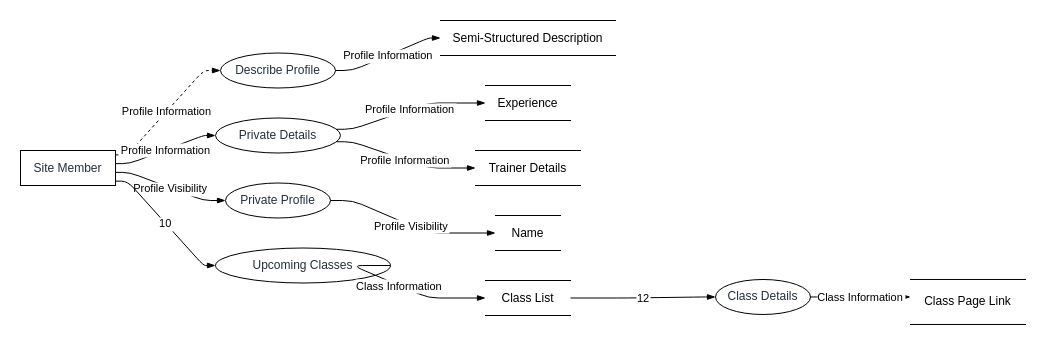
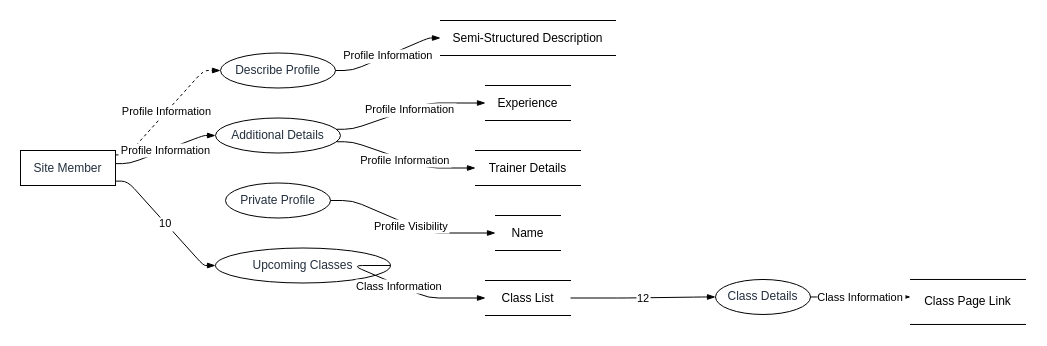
- <mxCell id="5" value="Private Details" style="shape=ellipse;perimeter=ellipsePerimeter;whiteSpace=wrap;html=1;fillColor=#ffffff;strokeColor=#000000;align=center;verticalAlign=middle;fontColor=#232F3E;" vertex="1" parent="1"><mxGeometry x="215" y="117.5" width="125" height="35" as="geometry" /></mxCell>
+ <mxCell id="5" value="Additional Details" style="shape=ellipse;perimeter=ellipsePerimeter;whiteSpace=wrap;html=1;fillColor=#ffffff;strokeColor=#000000;align=center;verticalAlign=middle;fontColor=#232F3E;" vertex="1" parent="1"><mxGeometry x="215" y="117.5" width="125" height="35" as="geometry" /></mxCell>
- <mxCell id="19" value="Profile Visibility" style="endArrow=blockThin;endFill=1;fontSize=11;orthogonal=1;noEdgeStyle=1;" edge="1" parent="1" source="2" target="8"><mxGeometry relative="1" as="geometry"><Array as="points"><mxPoint x="129" y="171.875" /><mxPoint x="203" y="200" /></Array></mxGeometry></mxCell>
